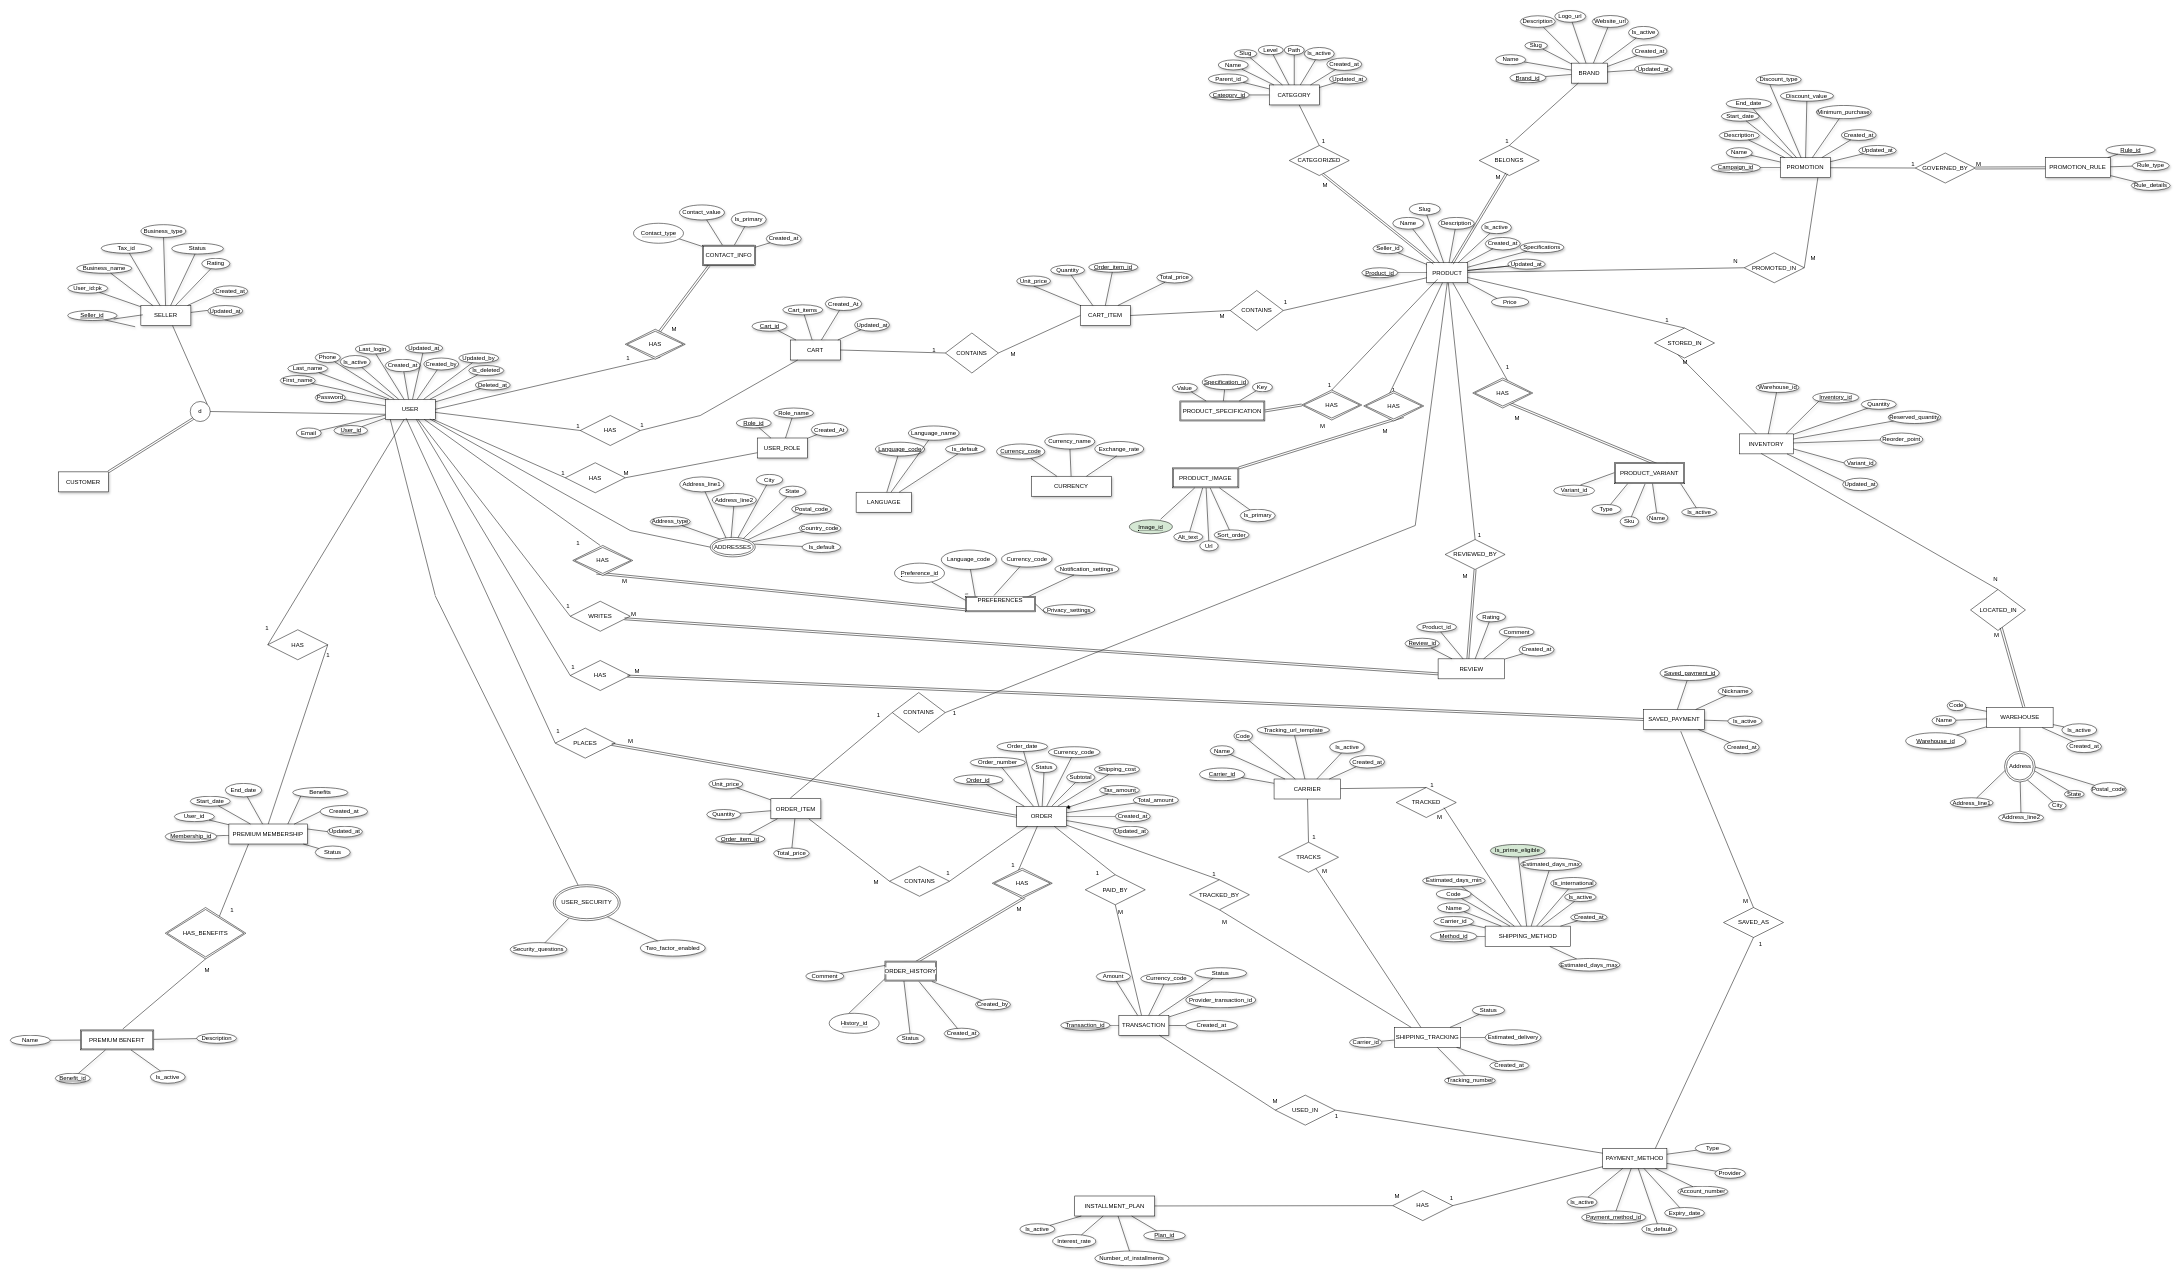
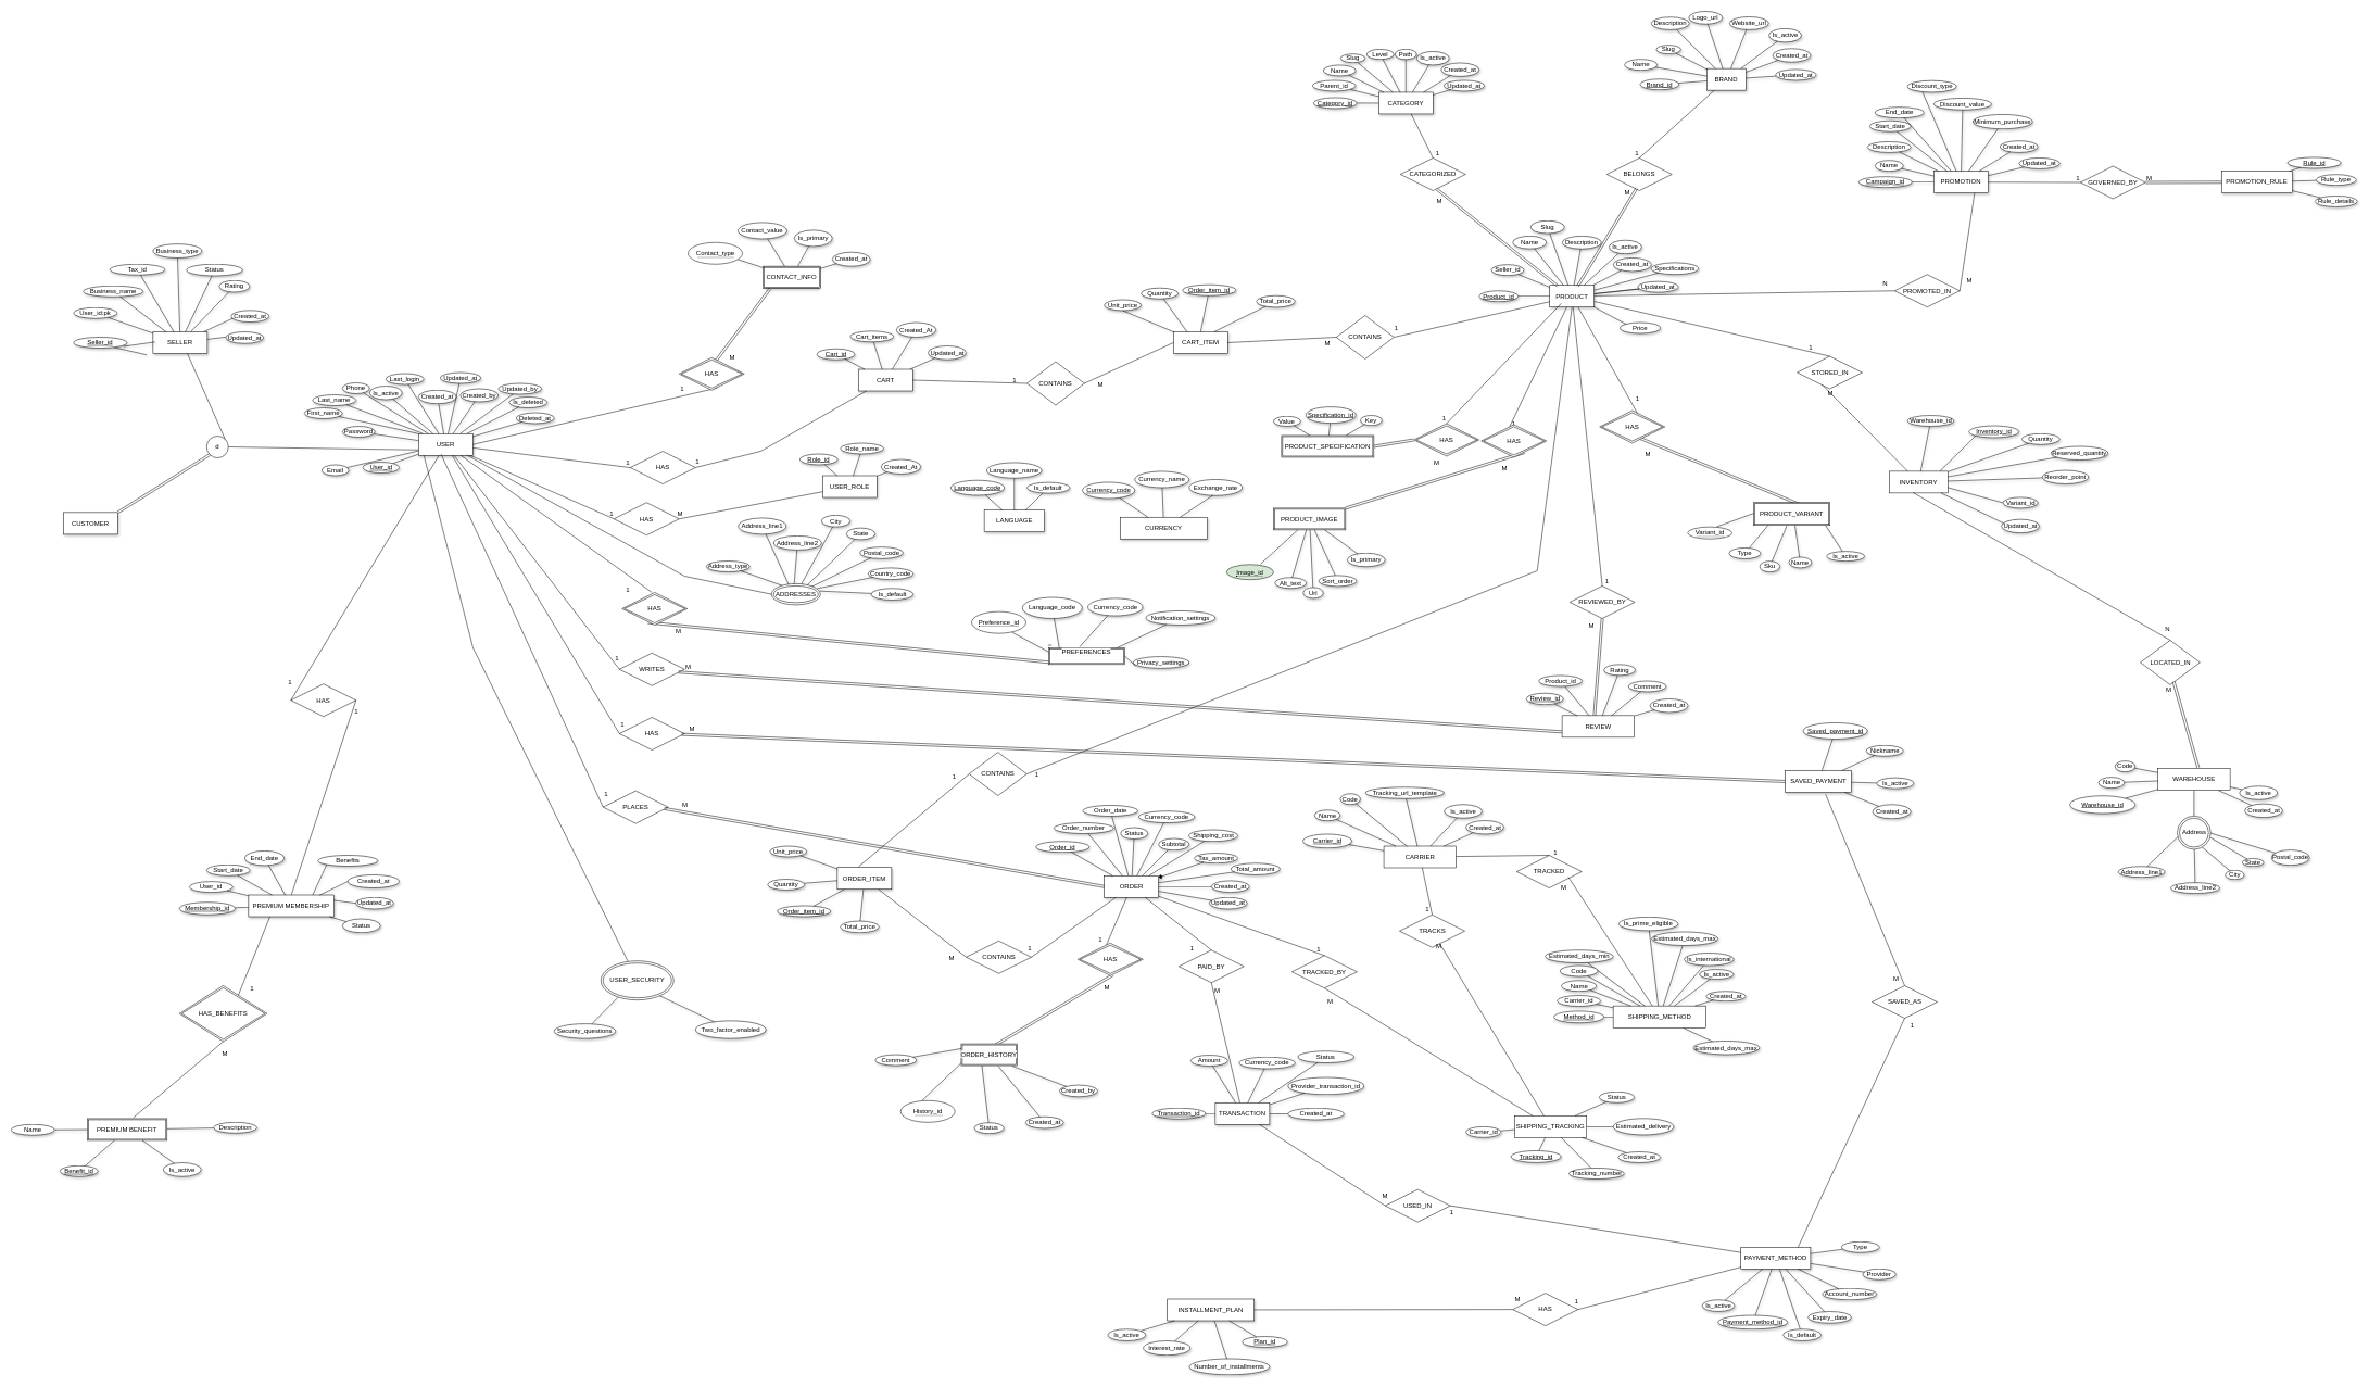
- <mxCell id="165" value="LANGUAGE" style="whiteSpace=wrap;html=1;align=center;shadow=1;" vertex="1" parent="1"><mxGeometry x="1711.75" y="983.44" width="110.5" height="40" as="geometry" /></mxCell>
+ <mxCell id="165" value="LANGUAGE" style="whiteSpace=wrap;html=1;align=center;shadow=1;" vertex="1" parent="1"><mxGeometry x="1811.75" y="938.44" width="110.5" height="40" as="geometry" /></mxCell>
- <mxCell id="352" value="Is_prime_eligible" style="ellipse;whiteSpace=wrap;html=1;align=center;shadow=1;fillColor=#d5e8d4;" vertex="1" parent="1"><mxGeometry x="2980.25" y="1687.75" width="109" height="25" as="geometry" /></mxCell>
+ <mxCell id="352" value="Is_prime_eligible" style="ellipse;whiteSpace=wrap;html=1;align=center;shadow=1;" vertex="1" parent="1"><mxGeometry x="2980.25" y="1687.75" width="109" height="25" as="geometry" /></mxCell>
- <mxCell id="473" value="TRACKS" style="shape=rhombus;perimeter=rhombusPerimeter;whiteSpace=wrap;html=1;align=center;" vertex="1" parent="1"><mxGeometry x="2556.5" y="1683.5" width="120" height="60" as="geometry" /></mxCell>
+ <mxCell id="473" value="TRACKS" style="shape=rhombus;perimeter=rhombusPerimeter;whiteSpace=wrap;html=1;align=center;" vertex="1" parent="1"><mxGeometry x="2576.5" y="1683.5" width="120" height="60" as="geometry" /></mxCell>
+ <mxCell id="357" value="" style="endArrow=none;html=1;rounded=0;shadow=1;" edge="1" parent="1" source="358" target="343"><mxGeometry relative="1" as="geometry"><mxPoint x="2575.5" y="2042" as="sourcePoint" /><mxPoint x="2768" y="2081.25" as="targetPoint" /></mxGeometry></mxCell>
+ <mxCell id="358" value="Tracking_id" style="ellipse;whiteSpace=wrap;html=1;align=center;fontStyle=4;shadow=1;" vertex="1" parent="1"><mxGeometry x="2781.75" y="2118" width="92" height="21.75" as="geometry" /></mxCell>
